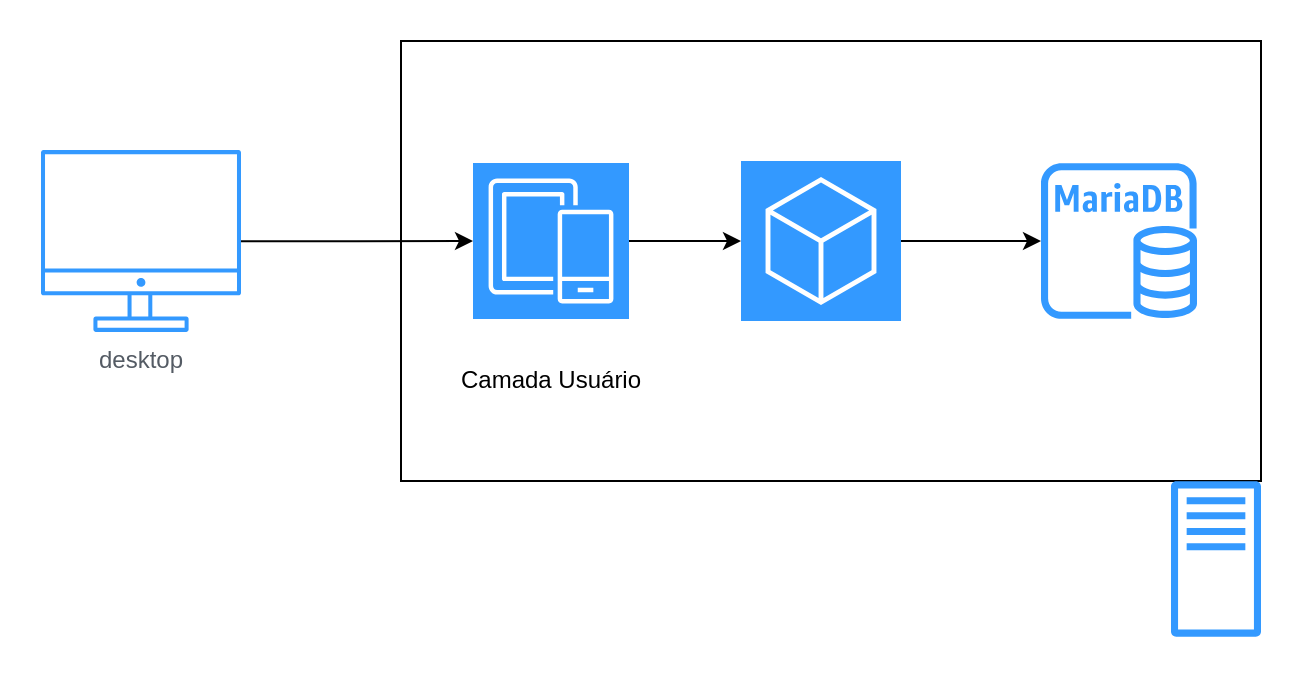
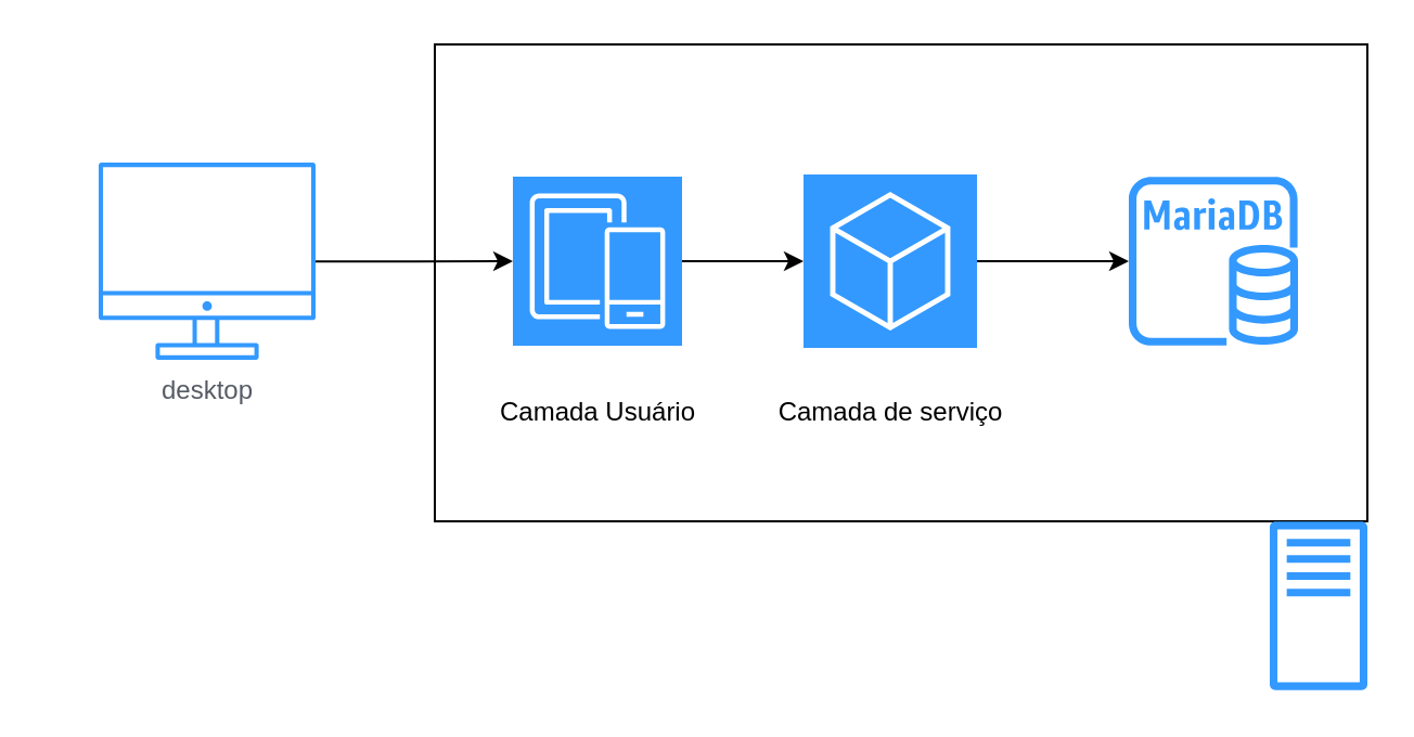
- <mxCell id="5" value="desktop" style="sketch=0;outlineConnect=0;gradientColor=none;fontColor=#545B64;strokeColor=none;fillColor=#3399FF;dashed=0;verticalLabelPosition=bottom;verticalAlign=top;align=center;html=1;fontSize=12;fontStyle=0;aspect=fixed;shape=mxgraph.aws4.illustration_desktop;pointerEvents=1" parent="1" vertex="1"><mxGeometry x="20" y="74.5" width="100" height="91" as="geometry" /></mxCell>
+ <mxCell id="5" value="desktop" style="sketch=0;outlineConnect=0;gradientColor=none;fontColor=#545B64;strokeColor=none;fillColor=#3399FF;dashed=0;verticalLabelPosition=bottom;verticalAlign=top;align=center;html=1;fontSize=12;fontStyle=0;aspect=fixed;shape=mxgraph.aws4.illustration_desktop;pointerEvents=1" parent="1" vertex="1"><mxGeometry x="45" y="74.5" width="100" height="91" as="geometry" /></mxCell>
+ <mxCell id="11" value="Camada de serviço" style="text;html=1;align=center;verticalAlign=middle;resizable=0;points=[];autosize=1;strokeColor=none;fillColor=none;" parent="1" vertex="1"><mxGeometry x="350" y="180" width="120" height="20" as="geometry" /></mxCell>
